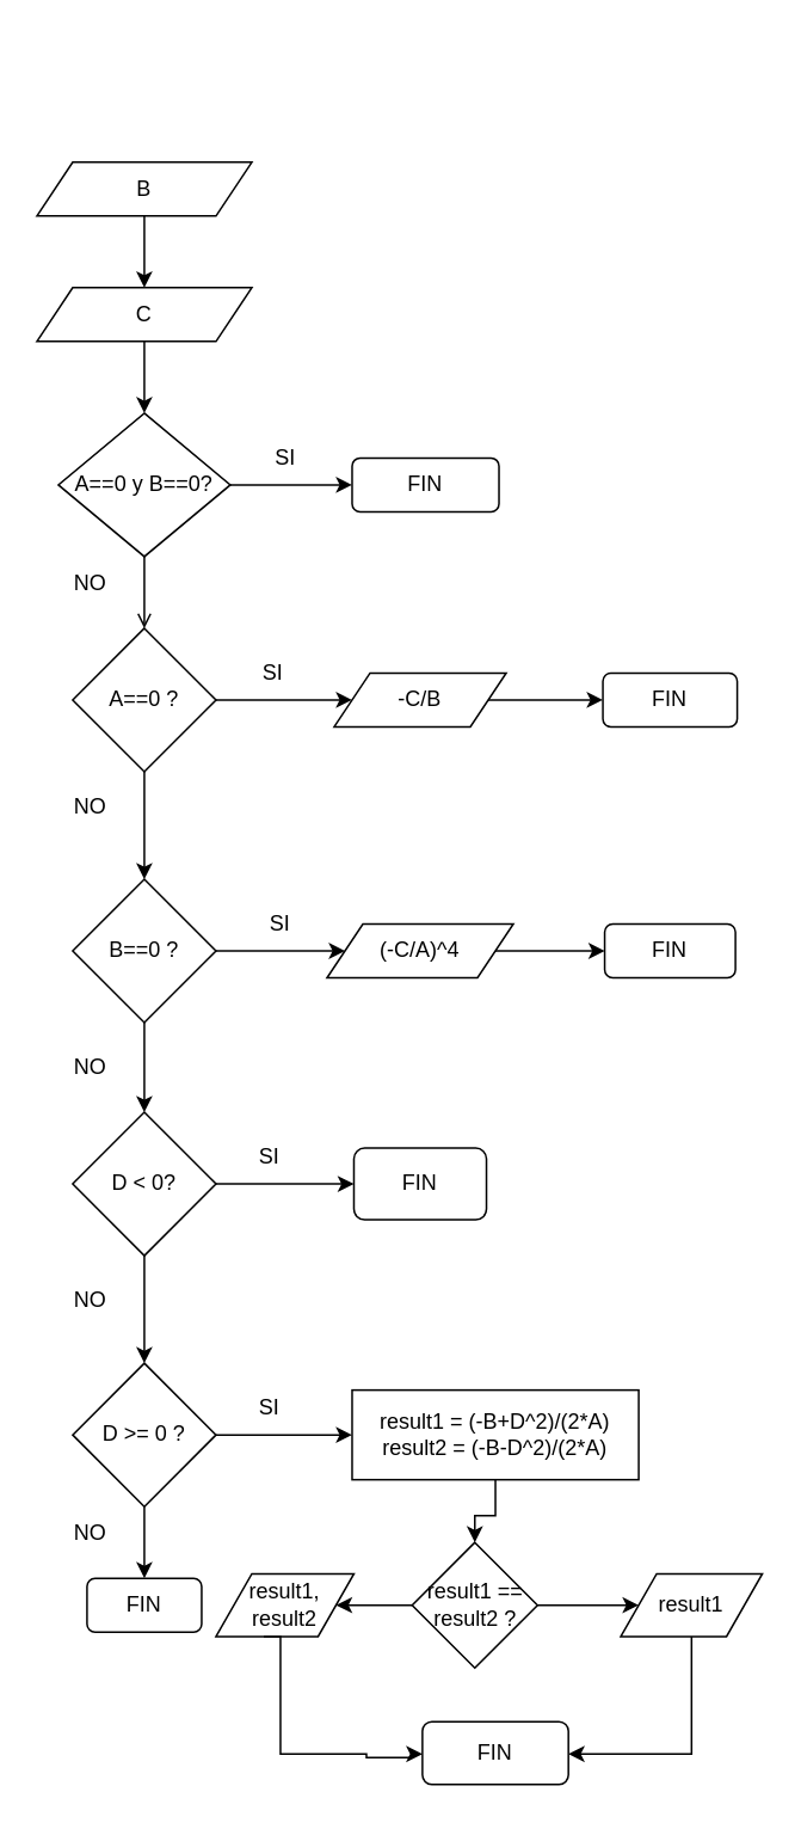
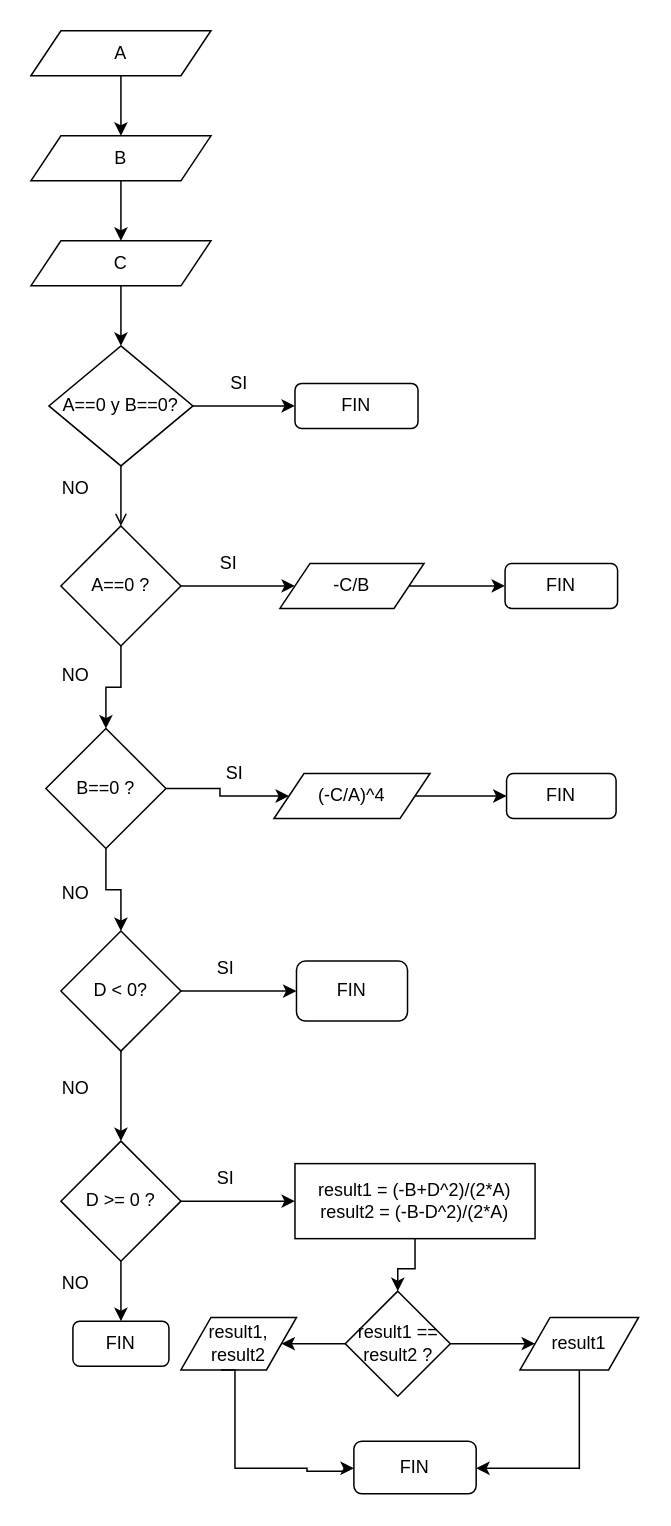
+ <mxCell id="3" value="A" style="shape=parallelogram;perimeter=parallelogramPerimeter;whiteSpace=wrap;html=1;fixedSize=1;" parent="1" vertex="1"><mxGeometry x="20" y="20" width="120" height="30" as="geometry" /></mxCell>
+ <mxCell id="2" value="" style="edgeStyle=orthogonalEdgeStyle;rounded=0;orthogonalLoop=1;jettySize=auto;html=1;" parent="1" source="3" target="5" edge="1"><mxGeometry relative="1" as="geometry" /></mxCell>
- <mxCell id="20" value="B==0 ?" style="rhombus;whiteSpace=wrap;html=1;" parent="1" vertex="1"><mxGeometry x="40" y="490" width="80" height="80" as="geometry" /></mxCell>
+ <mxCell id="20" value="B==0 ?" style="rhombus;whiteSpace=wrap;html=1;" parent="1" vertex="1"><mxGeometry x="30" y="485" width="80" height="80" as="geometry" /></mxCell>
